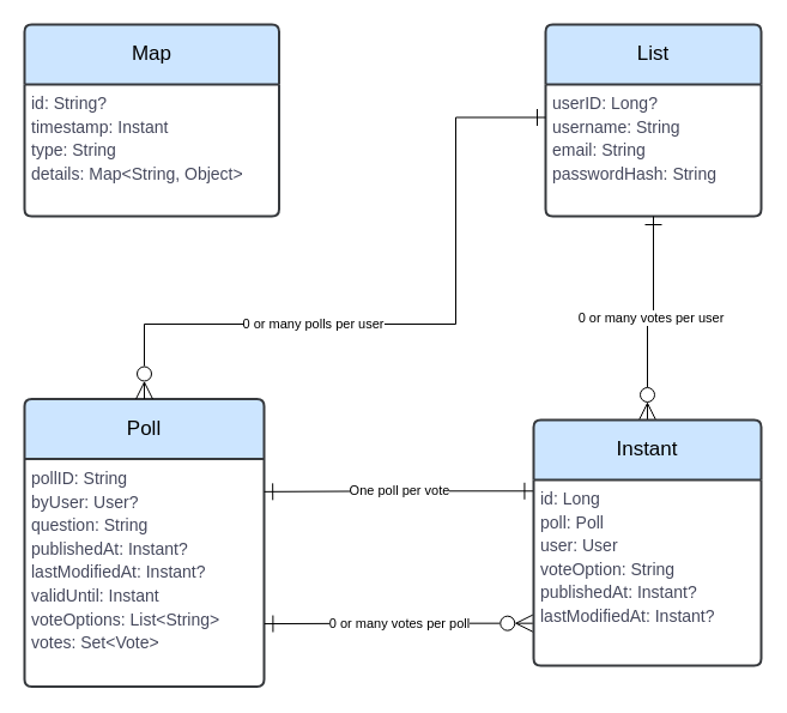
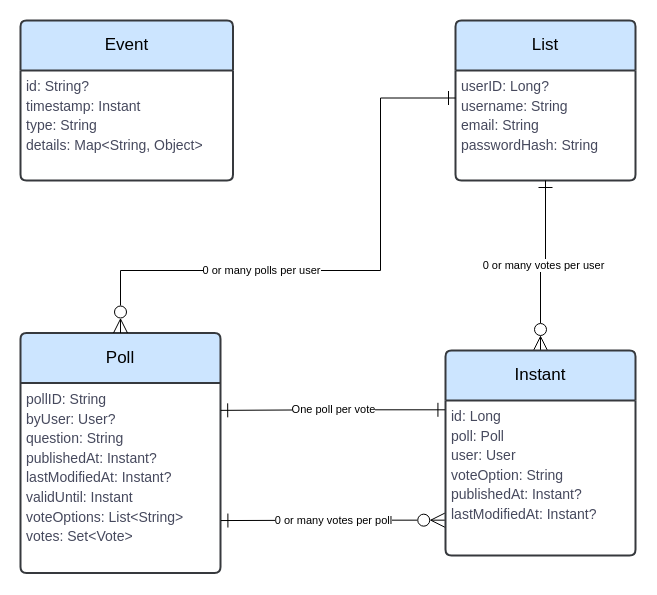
- <mxCell id="9" value="&lt;font style=&quot;font-size: 17px;&quot;&gt;Map&lt;/font&gt;" style="swimlane;childLayout=stackLayout;horizontal=1;startSize=50;horizontalStack=0;rounded=1;fontSize=14;fontStyle=0;strokeWidth=2;resizeParent=0;resizeLast=1;shadow=0;dashed=0;align=center;arcSize=4;whiteSpace=wrap;html=1;strokeColor=#36393d;fillColor=#cce5ff;swimlaneFillColor=default;" parent="1" vertex="1"><mxGeometry x="20" y="20" width="212.5" height="160" as="geometry" /></mxCell>
+ <mxCell id="9" value="&lt;font style=&quot;font-size: 17px;&quot;&gt;Event&lt;/font&gt;" style="swimlane;childLayout=stackLayout;horizontal=1;startSize=50;horizontalStack=0;rounded=1;fontSize=14;fontStyle=0;strokeWidth=2;resizeParent=0;resizeLast=1;shadow=0;dashed=0;align=center;arcSize=4;whiteSpace=wrap;html=1;strokeColor=#36393d;fillColor=#cce5ff;swimlaneFillColor=default;" parent="1" vertex="1"><mxGeometry x="20" y="20" width="212.5" height="160" as="geometry" /></mxCell>
